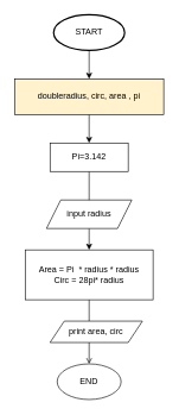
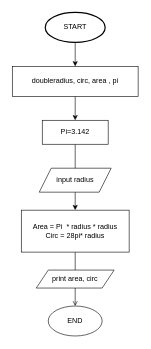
- <mxCell id="5" value="doubleradius, circ, area , pi" style="rounded=0;whiteSpace=wrap;html=1;fillColor=#fff2cc;" vertex="1" parent="1"><mxGeometry x="20" y="110" width="210" height="50" as="geometry" /></mxCell>
+ <mxCell id="5" value="doubleradius, circ, area , pi" style="rounded=0;whiteSpace=wrap;html=1;" vertex="1" parent="1"><mxGeometry x="20" y="110" width="210" height="50" as="geometry" /></mxCell>
- <mxCell id="11" value="print area, circ" style="shape=parallelogram;perimeter=parallelogramPerimeter;whiteSpace=wrap;html=1;fixedSize=1;" vertex="1" parent="1"><mxGeometry x="70" y="450" width="130" height="30" as="geometry" /></mxCell>
+ <mxCell id="11" value="print area, circ" style="shape=parallelogram;perimeter=parallelogramPerimeter;whiteSpace=wrap;html=1;fixedSize=1;" vertex="1" parent="1"><mxGeometry x="60" y="450" width="130" height="30" as="geometry" /></mxCell>
